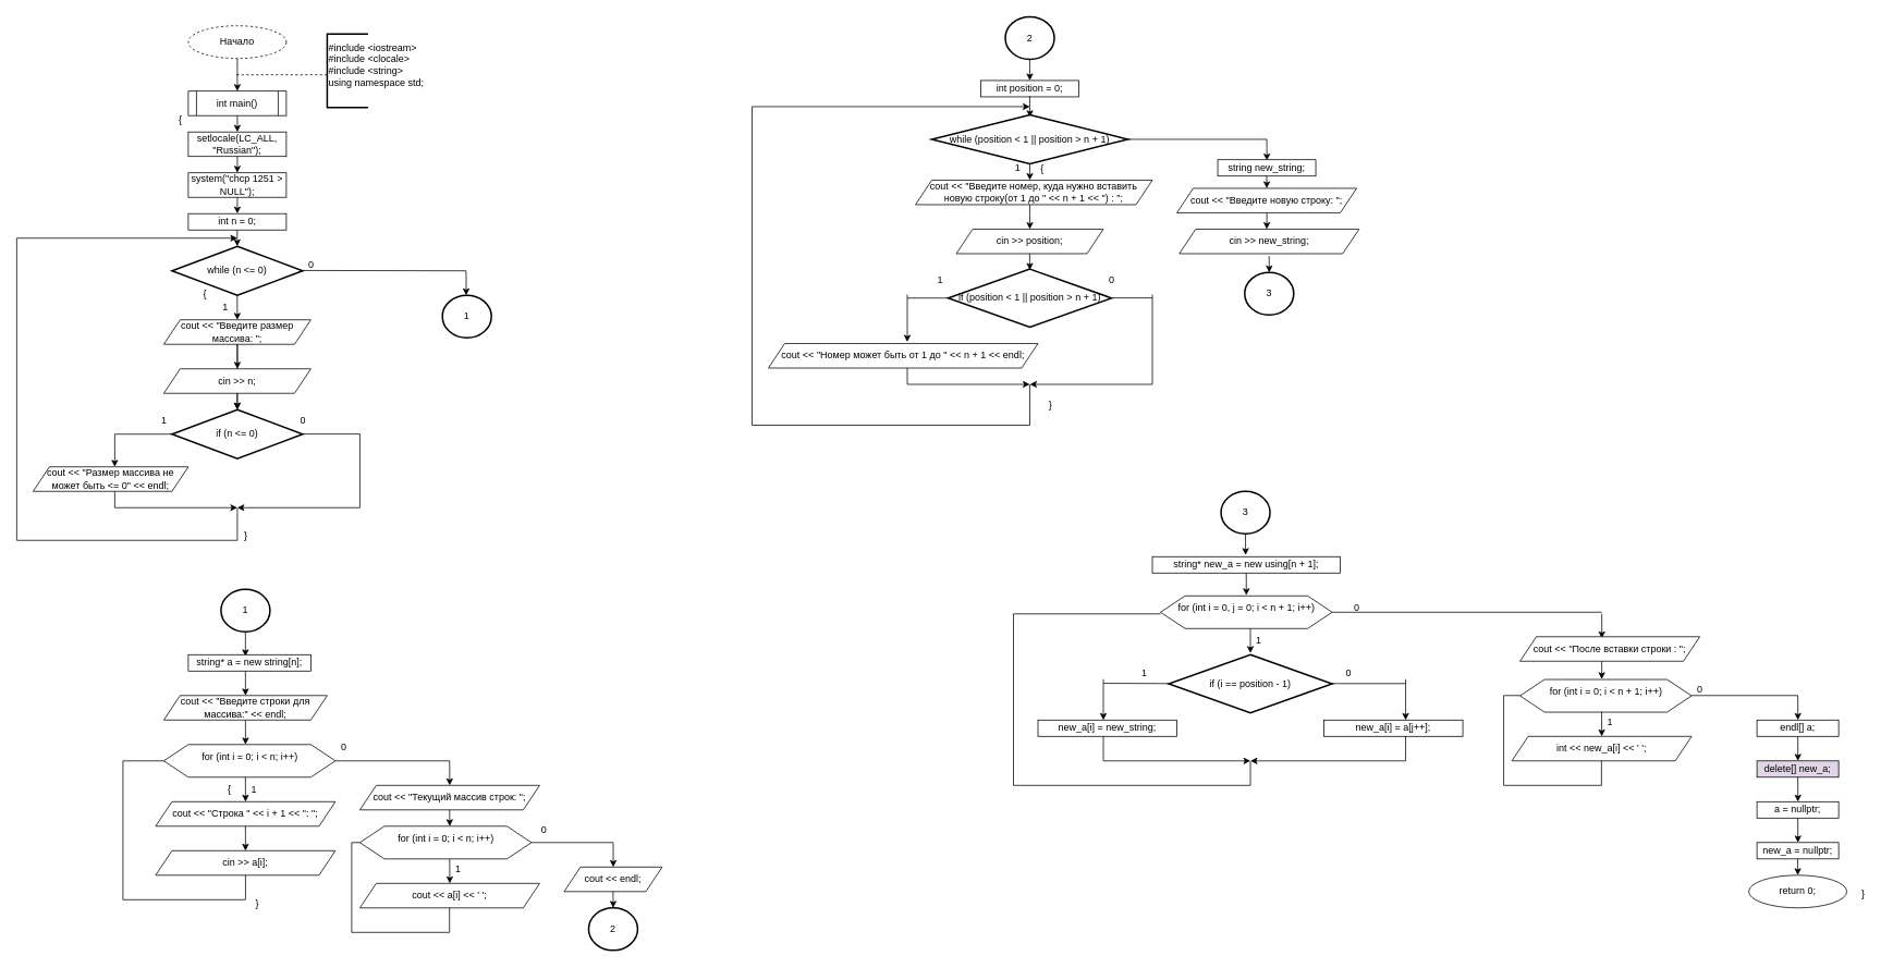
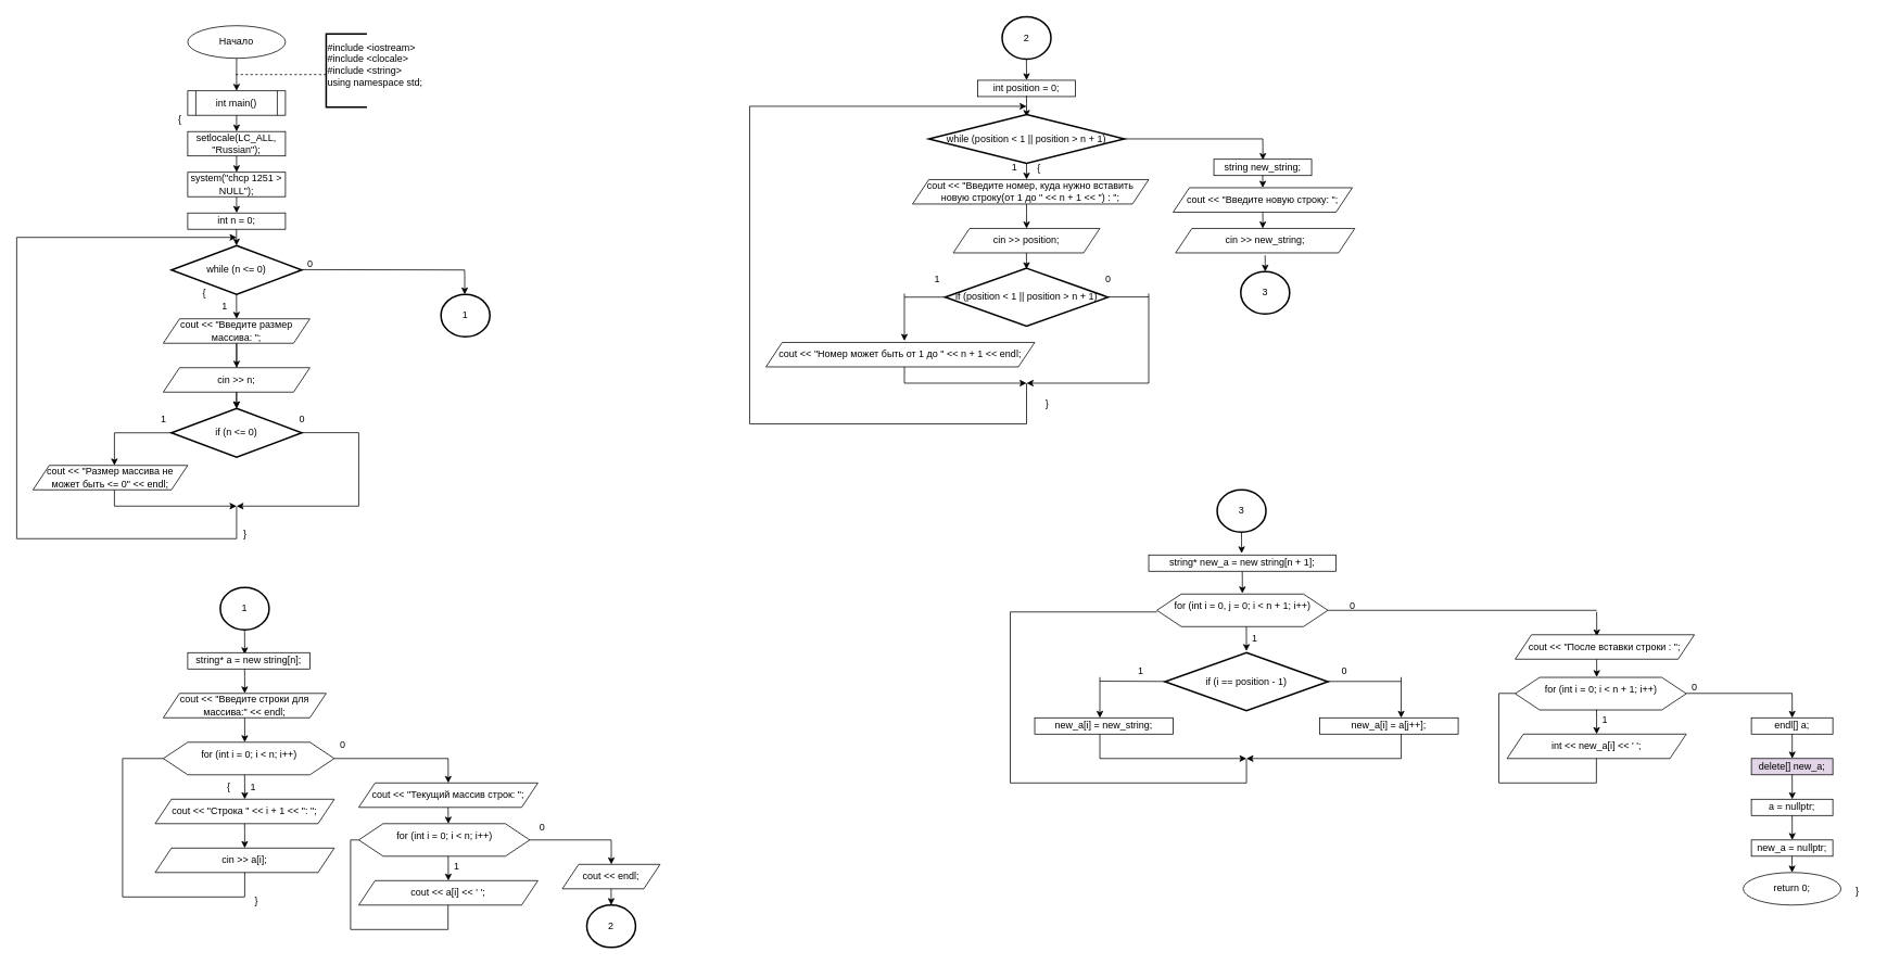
- <mxCell id="2" value="Начало" style="ellipse;whiteSpace=wrap;html=1;dashed=1;" parent="1" vertex="1"><mxGeometry x="230" y="31" width="120" height="40" as="geometry" /></mxCell>
+ <mxCell id="2" value="Начало" style="ellipse;whiteSpace=wrap;html=1;" parent="1" vertex="1"><mxGeometry x="230" y="31" width="120" height="40" as="geometry" /></mxCell>
- <mxCell id="122" value="string* new_a = new using[n + 1];" style="rounded=0;whiteSpace=wrap;html=1;" parent="1" vertex="1"><mxGeometry x="1410" y="681" width="230" height="20" as="geometry" /></mxCell>
+ <mxCell id="122" value="string* new_a = new string[n + 1];" style="rounded=0;whiteSpace=wrap;html=1;" parent="1" vertex="1"><mxGeometry x="1410" y="681" width="230" height="20" as="geometry" /></mxCell>
